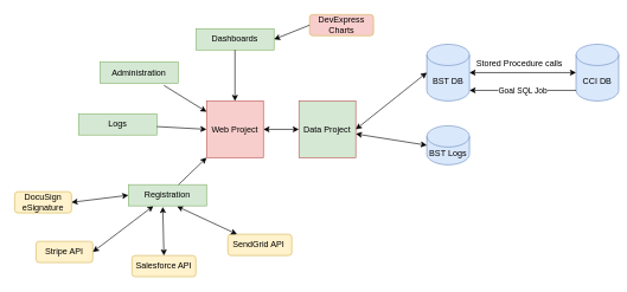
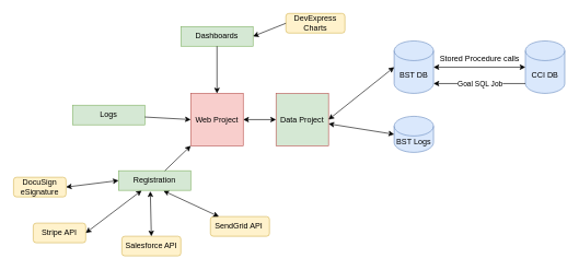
- <mxCell id="30" value="DevExpress Charts" style="rounded=1;whiteSpace=wrap;html=1;fillColor=#f8cecc;strokeColor=#d6b656;" vertex="1" parent="1"><mxGeometry x="435" y="20" width="90" height="30" as="geometry" /></mxCell>
+ <mxCell id="30" value="DevExpress Charts" style="rounded=1;whiteSpace=wrap;html=1;fillColor=#fff2cc;strokeColor=#d6b656;" vertex="1" parent="1"><mxGeometry x="435" y="20" width="90" height="30" as="geometry" /></mxCell>
- <mxCell id="24" value="Administration" style="rounded=0;whiteSpace=wrap;html=1;fillColor=#d5e8d4;strokeColor=#82b366;" vertex="1" parent="1"><mxGeometry x="140" y="87" width="110" height="30" as="geometry" /></mxCell>
- <mxCell id="4" value="CCI DB" style="shape=cylinder3;whiteSpace=wrap;html=1;boundedLbl=1;backgroundOutline=1;size=15;fillColor=#dae8fc;strokeColor=#6c8ebf;" vertex="1" parent="1"><mxGeometry x="810" y="62" width="60" height="80" as="geometry" /></mxCell>
+ <mxCell id="4" value="CCI DB" style="shape=cylinder3;whiteSpace=wrap;html=1;boundedLbl=1;backgroundOutline=1;size=15;fillColor=#dae8fc;strokeColor=#6c8ebf;" vertex="1" parent="1"><mxGeometry x="800" y="62" width="60" height="80" as="geometry" /></mxCell>
- <mxCell id="27" value="" style="endArrow=classic;html=1;exitX=0.818;exitY=1.1;exitDx=0;exitDy=0;exitPerimeter=0;" edge="1" parent="1" source="24" target="6"><mxGeometry width="50" height="50" relative="1" as="geometry"><mxPoint x="340" y="80" as="sourcePoint" /><mxPoint x="340" y="152" as="targetPoint" /></mxGeometry></mxCell>
